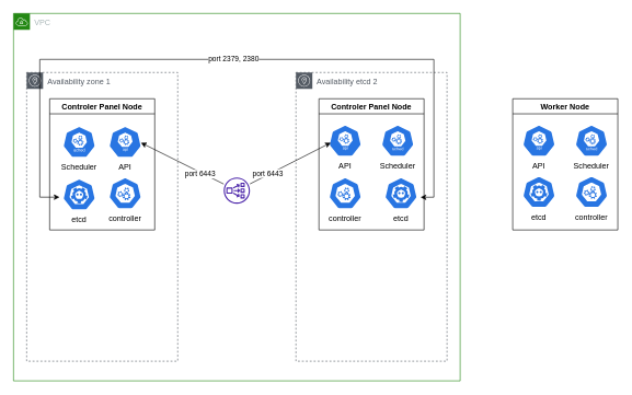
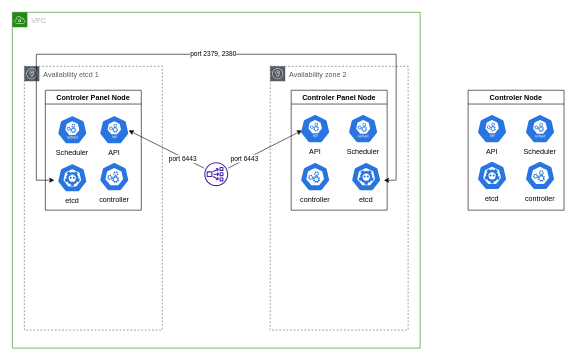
- <mxCell id="3" value="Availability zone 1" style="sketch=0;outlineConnect=0;gradientColor=none;html=1;whiteSpace=wrap;fontSize=12;fontStyle=0;shape=mxgraph.aws4.group;grIcon=mxgraph.aws4.group_availability_zone;strokeColor=#545B64;fillColor=none;verticalAlign=top;align=left;spacingLeft=30;fontColor=#545B64;dashed=1;" parent="2" vertex="1"><mxGeometry x="20" y="90" width="230" height="440" as="geometry" /></mxCell>
+ <mxCell id="3" value="Availability etcd 1" style="sketch=0;outlineConnect=0;gradientColor=none;html=1;whiteSpace=wrap;fontSize=12;fontStyle=0;shape=mxgraph.aws4.group;grIcon=mxgraph.aws4.group_availability_zone;strokeColor=#545B64;fillColor=none;verticalAlign=top;align=left;spacingLeft=30;fontColor=#545B64;dashed=1;" parent="2" vertex="1"><mxGeometry x="20" y="90" width="230" height="440" as="geometry" /></mxCell>
- <mxCell id="4" value="Availability etcd 2" style="sketch=0;outlineConnect=0;gradientColor=none;html=1;whiteSpace=wrap;fontSize=12;fontStyle=0;shape=mxgraph.aws4.group;grIcon=mxgraph.aws4.group_availability_zone;strokeColor=#545B64;fillColor=none;verticalAlign=top;align=left;spacingLeft=30;fontColor=#545B64;dashed=1;" parent="2" vertex="1"><mxGeometry x="430" y="90" width="230" height="440" as="geometry" /></mxCell>
+ <mxCell id="4" value="Availability zone 2" style="sketch=0;outlineConnect=0;gradientColor=none;html=1;whiteSpace=wrap;fontSize=12;fontStyle=0;shape=mxgraph.aws4.group;grIcon=mxgraph.aws4.group_availability_zone;strokeColor=#545B64;fillColor=none;verticalAlign=top;align=left;spacingLeft=30;fontColor=#545B64;dashed=1;" parent="2" vertex="1"><mxGeometry x="430" y="90" width="230" height="440" as="geometry" /></mxCell>
- <mxCell id="37" value="Worker Node" style="swimlane;" parent="1" vertex="1"><mxGeometry x="780" y="150" width="160" height="200" as="geometry" /></mxCell>
+ <mxCell id="37" value="Controler Node" style="swimlane;" parent="1" vertex="1"><mxGeometry x="780" y="150" width="160" height="200" as="geometry" /></mxCell>
